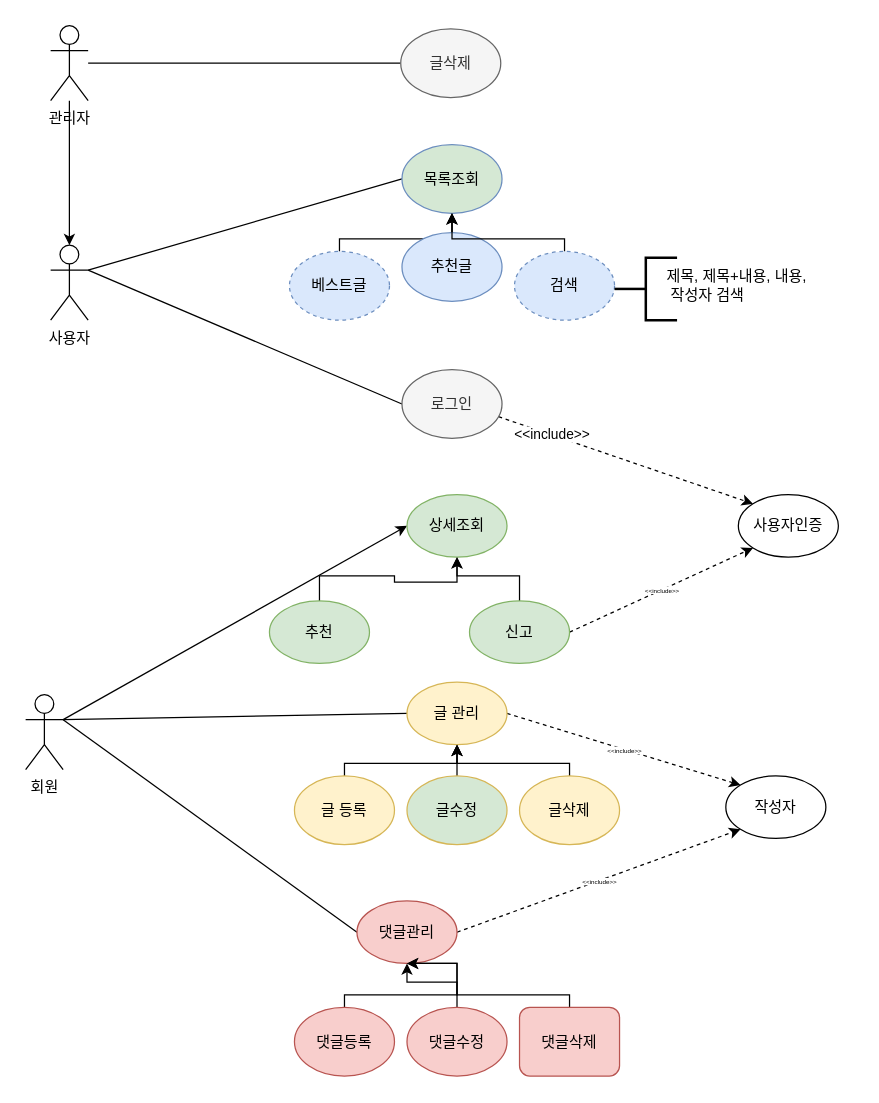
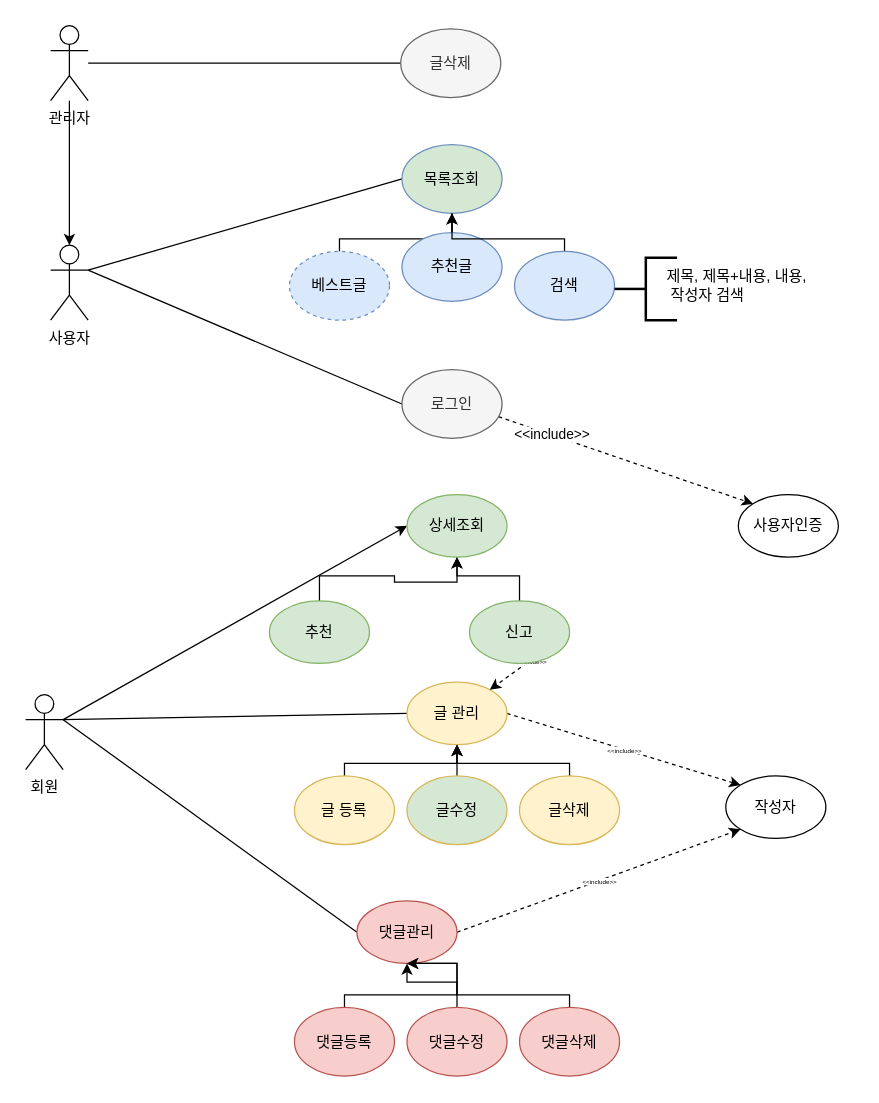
- <mxCell id="28" style="edgeStyle=orthogonalEdgeStyle;rounded=0;orthogonalLoop=1;jettySize=auto;html=1;exitX=0.5;exitY=0;exitDx=0;exitDy=0;entryX=0.5;entryY=1;entryDx=0;entryDy=0;fontSize=5;startArrow=none;startFill=0;endArrow=classic;endFill=1;strokeWidth=1;verticalAlign=middle;" parent="1" source="29" target="12" edge="1"><mxGeometry relative="1" as="geometry"><Array as="points"><mxPoint x="451" y="190.5" /><mxPoint x="361" y="190.5" /></Array></mxGeometry></mxCell>
+ <mxCell id="28" style="edgeStyle=orthogonalEdgeStyle;rounded=0;orthogonalLoop=1;jettySize=auto;html=1;exitX=0.5;exitY=0;exitDx=0;exitDy=0;entryX=0.5;entryY=1;entryDx=0;entryDy=0;fontSize=5;startArrow=none;startFill=0;endArrow=none;endFill=1;strokeWidth=1;verticalAlign=middle;" parent="1" source="29" target="12" edge="1"><mxGeometry relative="1" as="geometry"><Array as="points"><mxPoint x="451" y="190.5" /><mxPoint x="361" y="190.5" /></Array></mxGeometry></mxCell>
- <mxCell id="29" value="검색" style="ellipse;whiteSpace=wrap;html=1;fillColor=#dae8fc;strokeColor=#6c8ebf;dashed=1;" parent="1" vertex="1"><mxGeometry x="411" y="200.5" width="80" height="55" as="geometry" /></mxCell>
+ <mxCell id="29" value="검색" style="ellipse;whiteSpace=wrap;html=1;fillColor=#dae8fc;strokeColor=#6c8ebf;" parent="1" vertex="1"><mxGeometry x="411" y="200.5" width="80" height="55" as="geometry" /></mxCell>
- <mxCell id="21" value="&amp;lt;&amp;lt;include&amp;gt;&amp;gt;" style="edgeStyle=none;rounded=0;orthogonalLoop=1;jettySize=auto;html=1;exitX=1;exitY=0.5;exitDx=0;exitDy=0;entryX=0;entryY=1;entryDx=0;entryDy=0;fontSize=5;startArrow=none;startFill=0;endArrow=classic;endFill=1;strokeWidth=1;verticalAlign=middle;dashed=1;" parent="1" source="22" target="27" edge="1"><mxGeometry relative="1" as="geometry" /></mxCell>
+ <mxCell id="21" value="&amp;lt;&amp;lt;include&amp;gt;&amp;gt;" style="edgeStyle=none;rounded=0;orthogonalLoop=1;jettySize=auto;html=1;exitX=1;exitY=0.5;exitDx=0;exitDy=0;fontSize=5;startArrow=none;startFill=0;endArrow=classic;endFill=1;strokeWidth=1;verticalAlign=middle;dashed=1;" parent="1" source="22" target="19" edge="1"><mxGeometry relative="1" as="geometry" /></mxCell>
- <mxCell id="45" value="댓글삭제" style="whiteSpace=wrap;html=1;fillColor=#f8cecc;strokeColor=#b85450;rounded=1;" parent="1" vertex="1"><mxGeometry x="415" y="805" width="80" height="55" as="geometry" /></mxCell>
+ <mxCell id="45" value="댓글삭제" style="ellipse;whiteSpace=wrap;html=1;fillColor=#f8cecc;strokeColor=#b85450;" parent="1" vertex="1"><mxGeometry x="415" y="805" width="80" height="55" as="geometry" /></mxCell>
